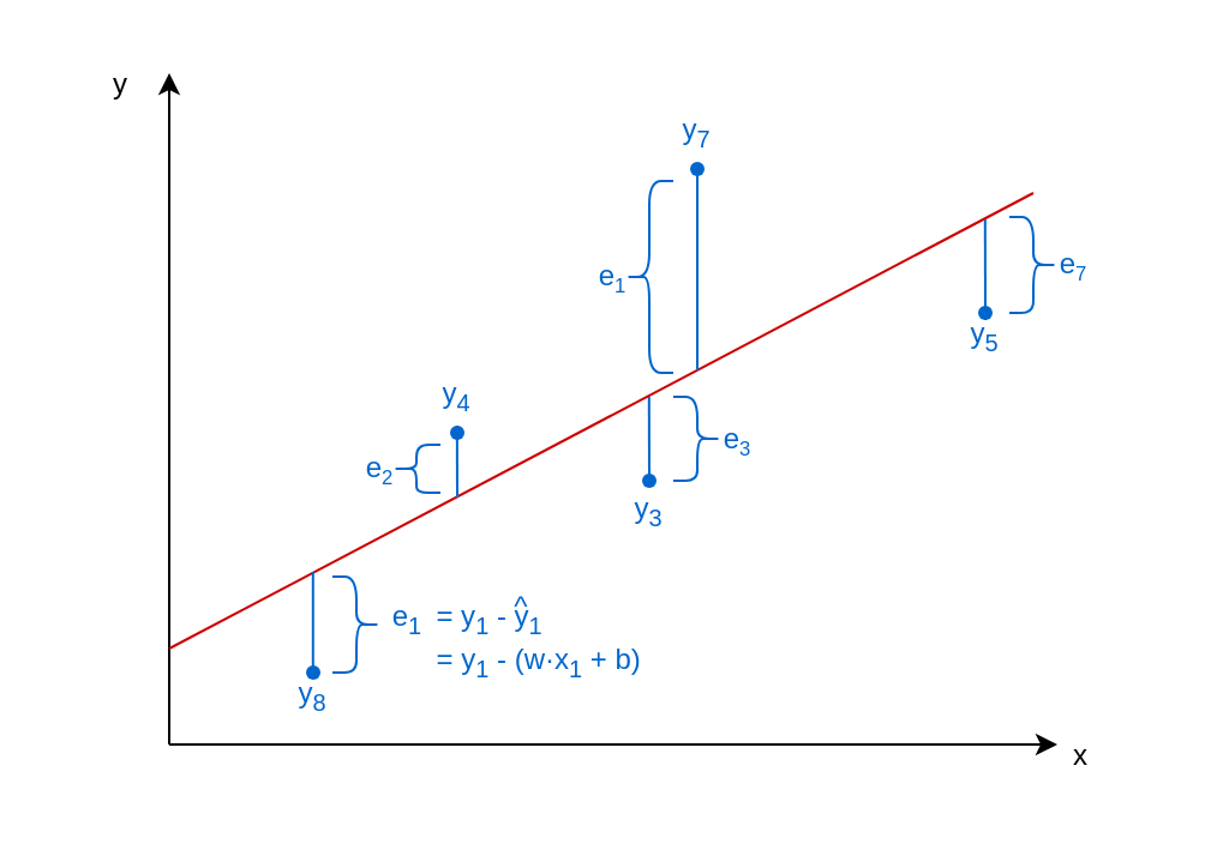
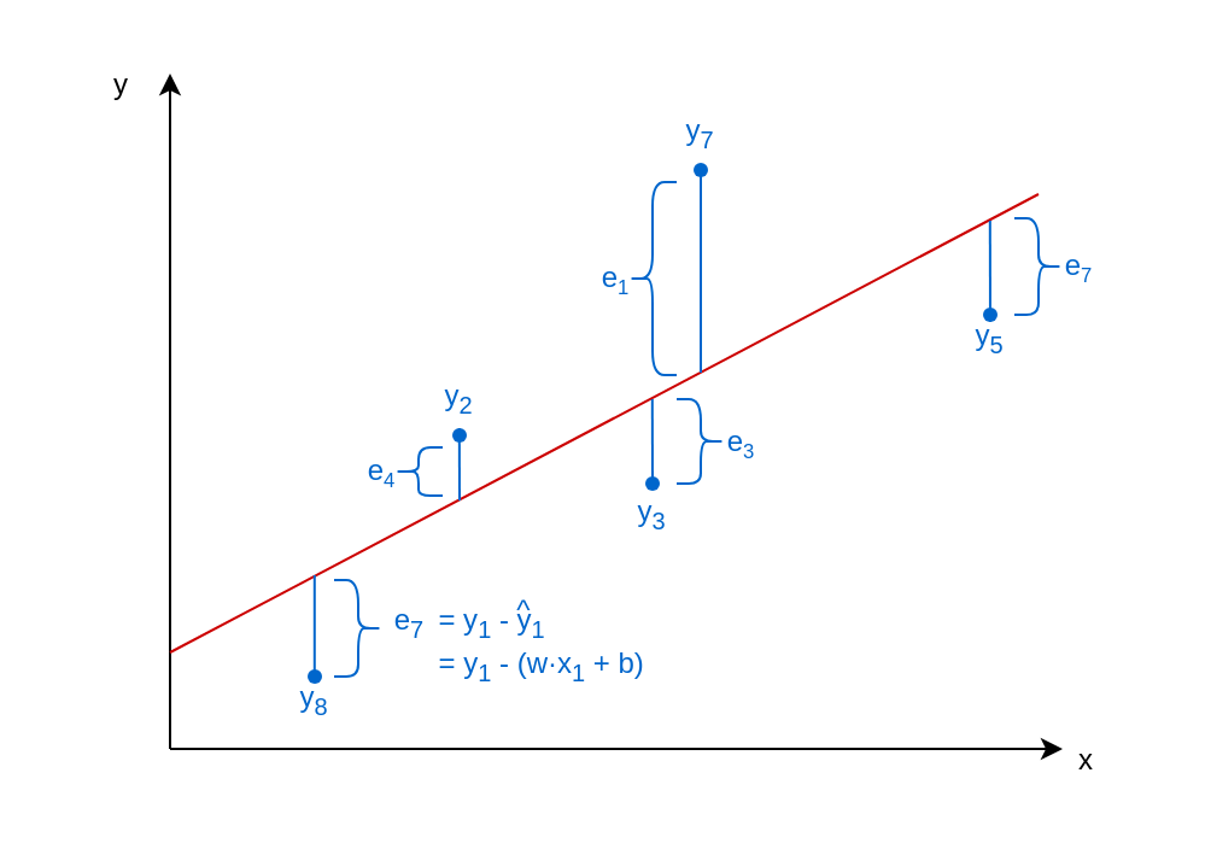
- <mxCell id="28" value="y&lt;sub&gt;4&lt;/sub&gt;" style="text;html=1;strokeColor=none;fillColor=none;align=center;verticalAlign=middle;whiteSpace=wrap;rounded=0;fontColor=#0066CC;" vertex="1" parent="1"><mxGeometry x="160" y="150" width="60" height="30" as="geometry" /></mxCell>
+ <mxCell id="28" value="y&lt;sub&gt;2&lt;/sub&gt;" style="text;html=1;strokeColor=none;fillColor=none;align=center;verticalAlign=middle;whiteSpace=wrap;rounded=0;fontColor=#0066CC;" vertex="1" parent="1"><mxGeometry x="160" y="150" width="60" height="30" as="geometry" /></mxCell>
- <mxCell id="25" value="e&lt;font size=&quot;1&quot;&gt;&lt;sub&gt;2&lt;/sub&gt;&lt;/font&gt;" style="text;html=1;strokeColor=none;fillColor=none;align=center;verticalAlign=middle;whiteSpace=wrap;rounded=0;fontColor=#0066CC;" vertex="1" parent="1"><mxGeometry x="128" y="180" width="60" height="30" as="geometry" /></mxCell>
+ <mxCell id="25" value="e&lt;font size=&quot;1&quot;&gt;&lt;sub&gt;4&lt;/sub&gt;&lt;/font&gt;" style="text;html=1;strokeColor=none;fillColor=none;align=center;verticalAlign=middle;whiteSpace=wrap;rounded=0;fontColor=#0066CC;" vertex="1" parent="1"><mxGeometry x="128" y="180" width="60" height="30" as="geometry" /></mxCell>
- <mxCell id="18" value="e&lt;sub&gt;1 &lt;/sub&gt;&amp;nbsp;= y&lt;sub&gt;1&lt;/sub&gt; - y&lt;sub&gt;1&amp;nbsp;&lt;/sub&gt;&lt;br&gt;&lt;div style=&quot;text-align: left;&quot;&gt;&amp;nbsp; &amp;nbsp; &amp;nbsp; &amp;nbsp; &amp;nbsp; &amp;nbsp; &amp;nbsp; &amp;nbsp; &amp;nbsp; = y&lt;sub&gt;1&lt;/sub&gt; - (w·x&lt;sub&gt;1&lt;/sub&gt; + b)&amp;nbsp;&lt;/div&gt;" style="text;html=1;strokeColor=none;fillColor=none;align=center;verticalAlign=middle;whiteSpace=wrap;rounded=0;fontColor=#0066CC;" vertex="1" parent="1"><mxGeometry x="115" y="252" width="162" height="30" as="geometry" /></mxCell>
+ <mxCell id="18" value="e&lt;sub&gt;7 &lt;/sub&gt;&amp;nbsp;= y&lt;sub&gt;1&lt;/sub&gt; - y&lt;sub&gt;1&amp;nbsp;&lt;/sub&gt;&lt;br&gt;&lt;div style=&quot;text-align: left;&quot;&gt;&amp;nbsp; &amp;nbsp; &amp;nbsp; &amp;nbsp; &amp;nbsp; &amp;nbsp; &amp;nbsp; &amp;nbsp; &amp;nbsp; = y&lt;sub&gt;1&lt;/sub&gt; - (w·x&lt;sub&gt;1&lt;/sub&gt; + b)&amp;nbsp;&lt;/div&gt;" style="text;html=1;strokeColor=none;fillColor=none;align=center;verticalAlign=middle;whiteSpace=wrap;rounded=0;fontColor=#0066CC;" vertex="1" parent="1"><mxGeometry x="115" y="252" width="162" height="30" as="geometry" /></mxCell>
